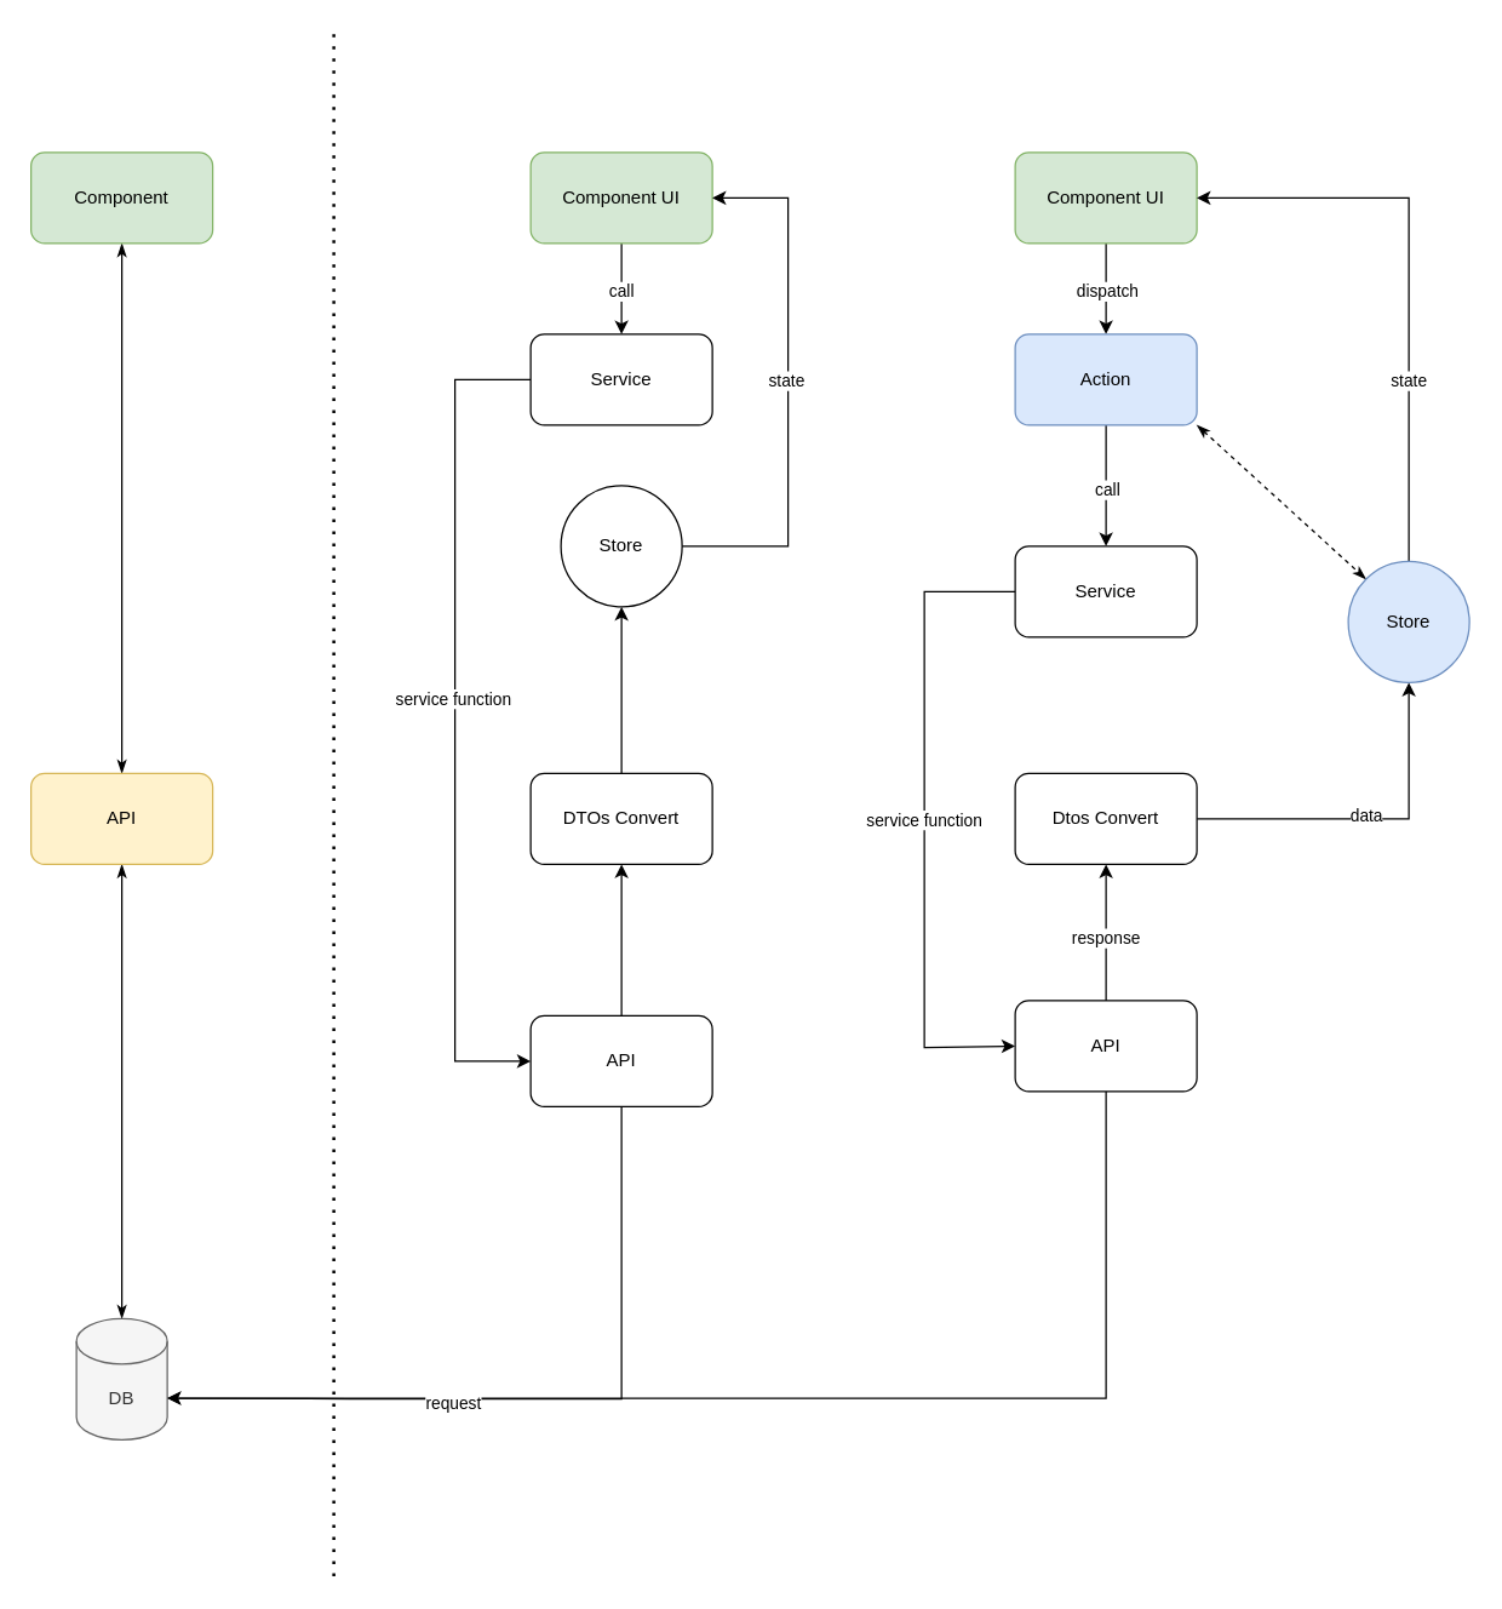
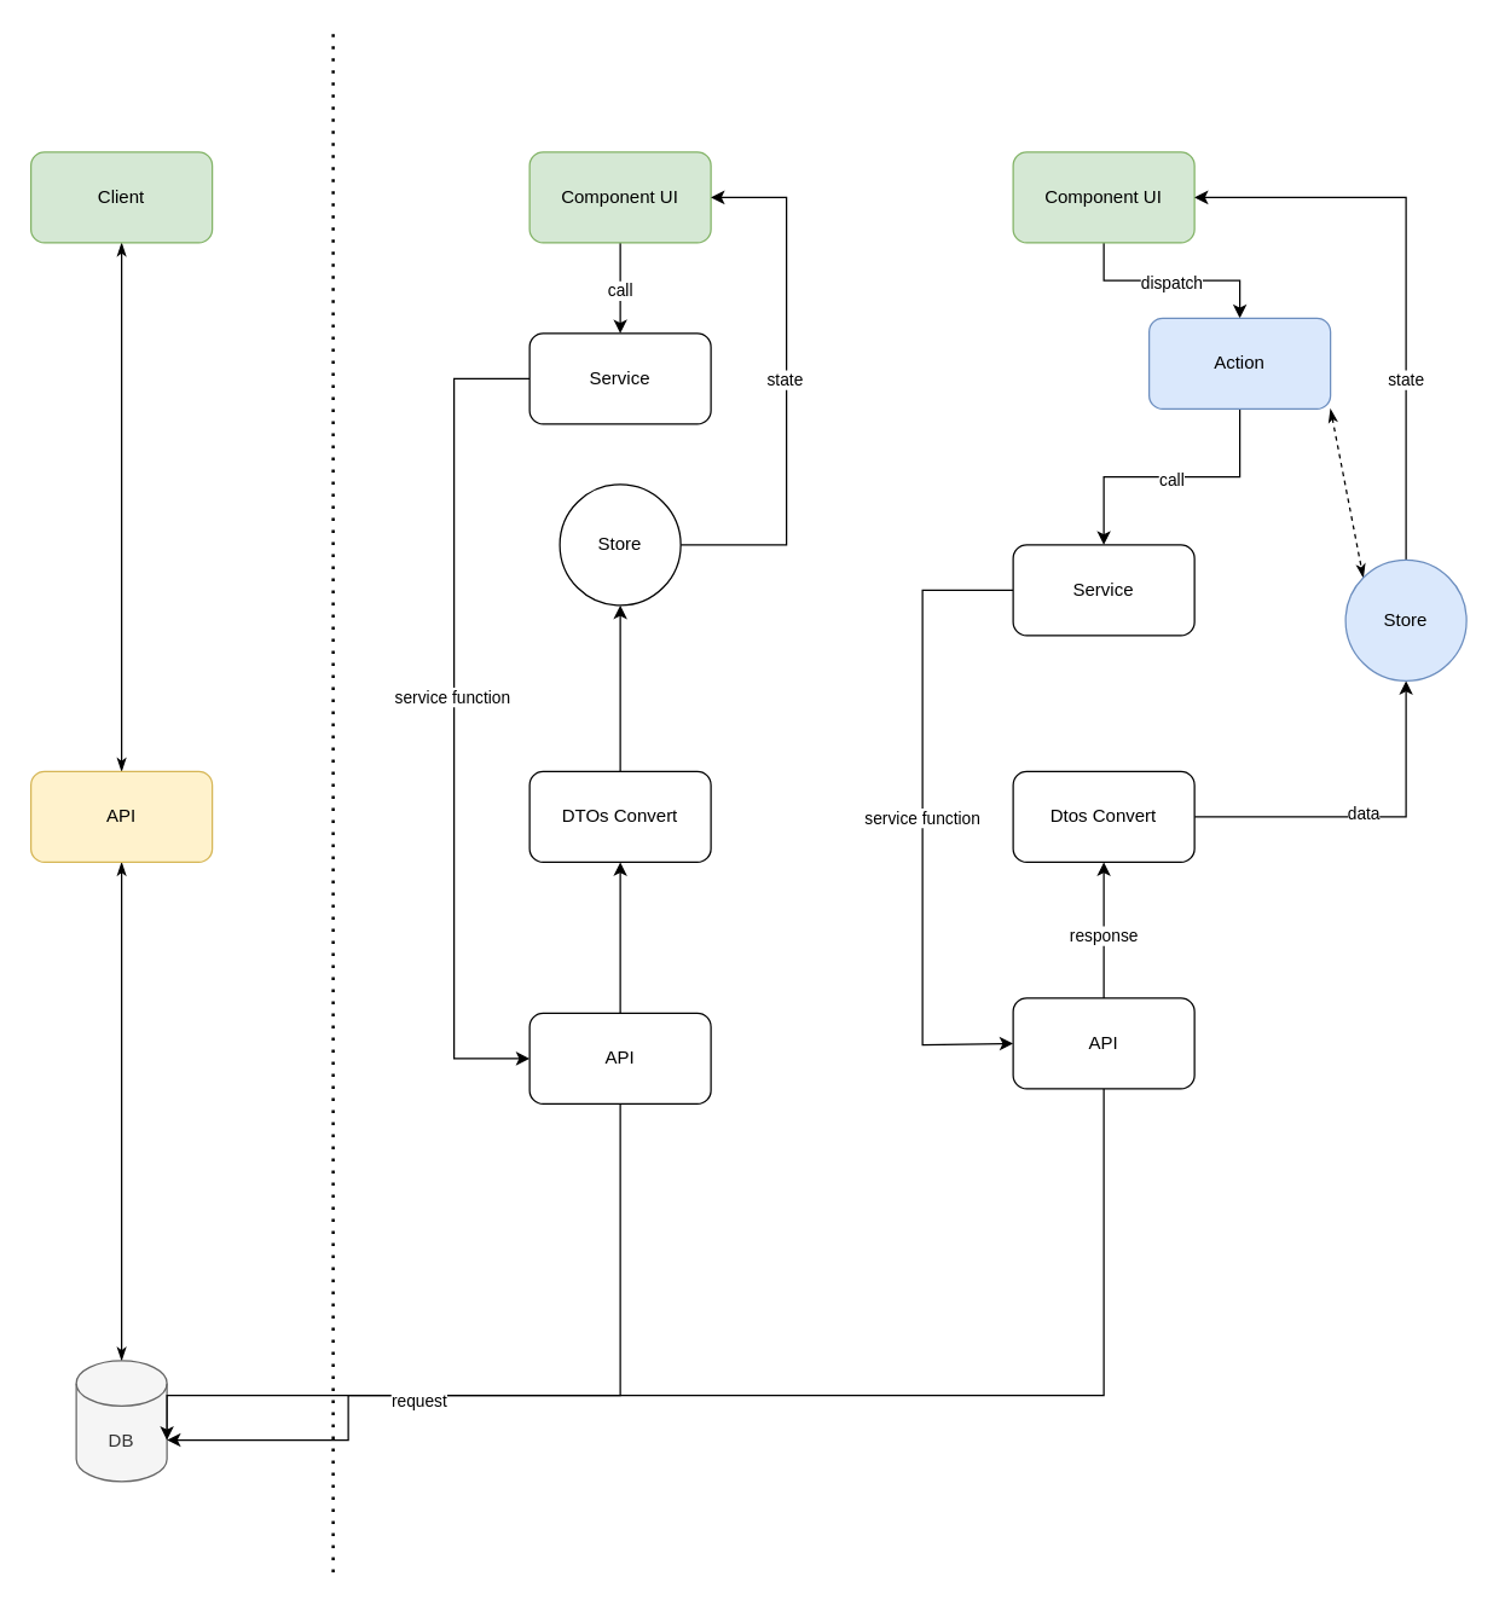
- <mxCell id="3" value="Component" style="rounded=1;whiteSpace=wrap;html=1;fillColor=#d5e8d4;strokeColor=#82b366;" vertex="1" parent="1"><mxGeometry x="20" y="100" width="120" height="60" as="geometry" /></mxCell>
+ <mxCell id="3" value="Client" style="rounded=1;whiteSpace=wrap;html=1;fillColor=#d5e8d4;strokeColor=#82b366;" vertex="1" parent="1"><mxGeometry x="20" y="100" width="120" height="60" as="geometry" /></mxCell>
- <mxCell id="28" value="Action" style="rounded=1;whiteSpace=wrap;html=1;fillColor=#dae8fc;strokeColor=#6c8ebf;" vertex="1" parent="1"><mxGeometry x="670" y="220" width="120" height="60" as="geometry" /></mxCell>
+ <mxCell id="28" value="Action" style="rounded=1;whiteSpace=wrap;html=1;fillColor=#dae8fc;strokeColor=#6c8ebf;" vertex="1" parent="1"><mxGeometry x="760" y="210" width="120" height="60" as="geometry" /></mxCell>
- <mxCell id="6" value="DB" style="shape=cylinder3;whiteSpace=wrap;html=1;boundedLbl=1;backgroundOutline=1;size=15;fillColor=#f5f5f5;fontColor=#333333;strokeColor=#666666;" vertex="1" parent="1"><mxGeometry x="50" y="870" width="60" height="80" as="geometry" /></mxCell>
+ <mxCell id="6" value="DB" style="shape=cylinder3;whiteSpace=wrap;html=1;boundedLbl=1;backgroundOutline=1;size=15;fillColor=#f5f5f5;fontColor=#333333;strokeColor=#666666;" vertex="1" parent="1"><mxGeometry x="50" y="900" width="60" height="80" as="geometry" /></mxCell>
